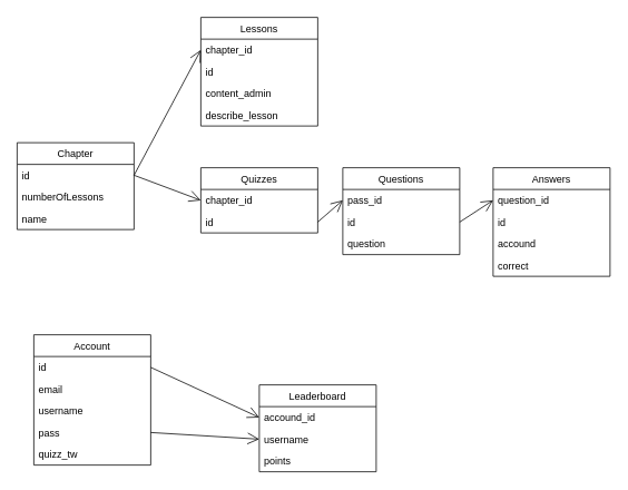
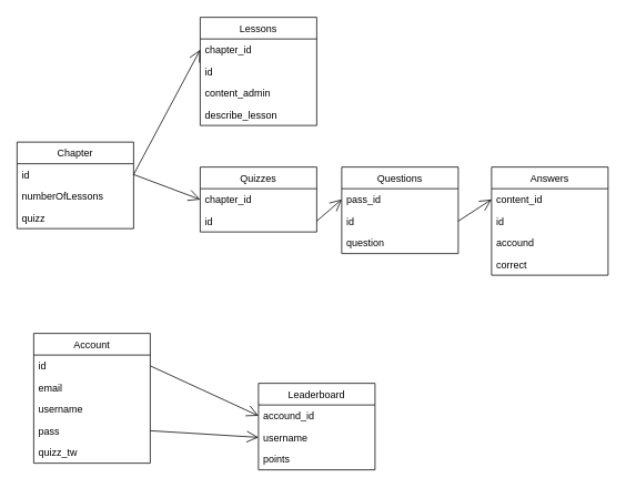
- <mxCell id="34" value="question_id" style="text;strokeColor=none;fillColor=none;align=left;verticalAlign=top;spacingLeft=4;spacingRight=4;overflow=hidden;rotatable=0;points=[[0,0.5],[1,0.5]];portConstraint=eastwest;" vertex="1" parent="33"><mxGeometry y="26" width="140" height="26" as="geometry" /></mxCell>
+ <mxCell id="34" value="content_id" style="text;strokeColor=none;fillColor=none;align=left;verticalAlign=top;spacingLeft=4;spacingRight=4;overflow=hidden;rotatable=0;points=[[0,0.5],[1,0.5]];portConstraint=eastwest;" vertex="1" parent="33"><mxGeometry y="26" width="140" height="26" as="geometry" /></mxCell>
- <mxCell id="24" value="name" style="text;strokeColor=none;fillColor=none;align=left;verticalAlign=top;spacingLeft=4;spacingRight=4;overflow=hidden;rotatable=0;points=[[0,0.5],[1,0.5]];portConstraint=eastwest;" vertex="1" parent="21"><mxGeometry y="78" width="140" height="26" as="geometry" /></mxCell>
+ <mxCell id="24" value="quizz" style="text;strokeColor=none;fillColor=none;align=left;verticalAlign=top;spacingLeft=4;spacingRight=4;overflow=hidden;rotatable=0;points=[[0,0.5],[1,0.5]];portConstraint=eastwest;" vertex="1" parent="21"><mxGeometry y="78" width="140" height="26" as="geometry" /></mxCell>
